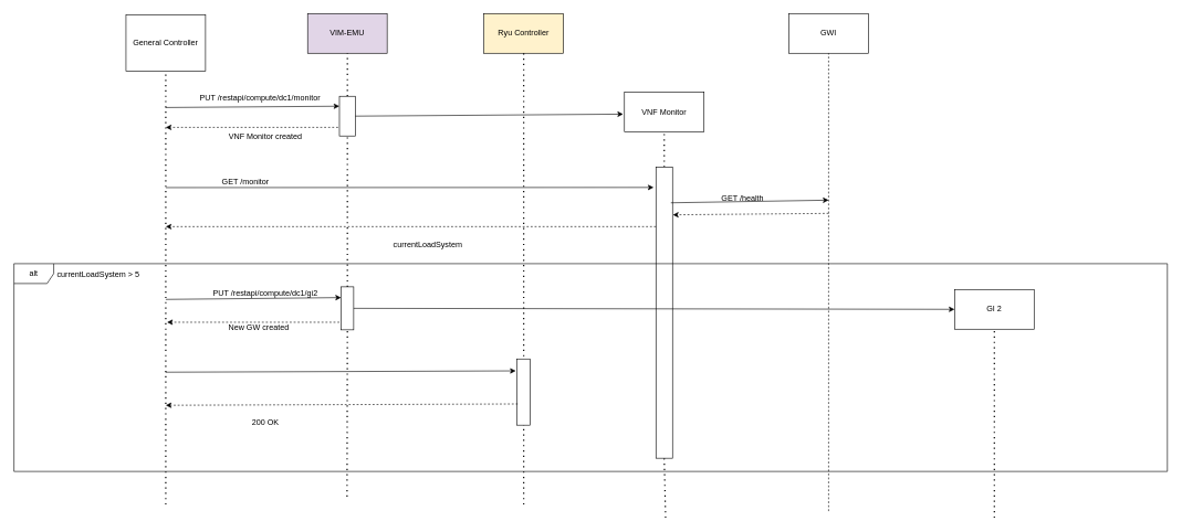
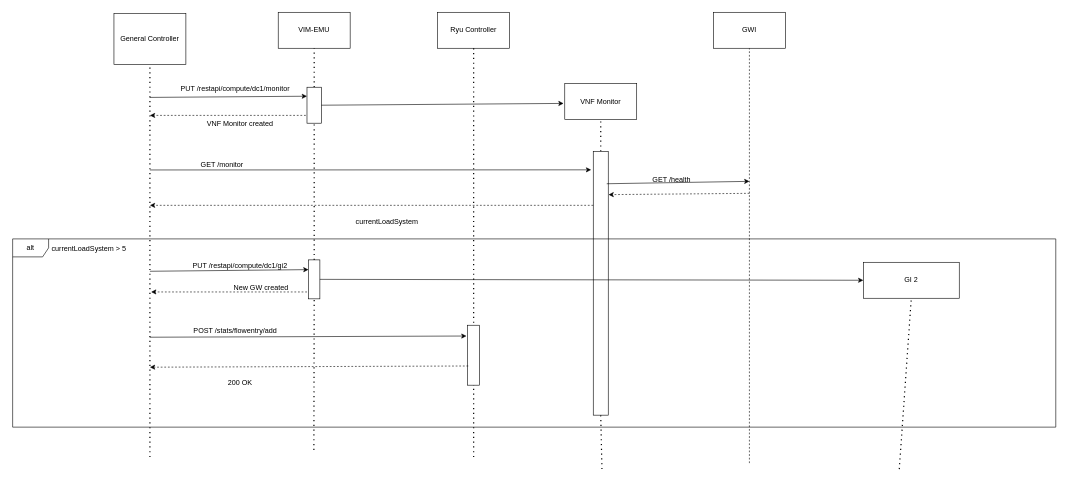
- <mxCell id="3" value="VIM-EMU" style="rounded=0;whiteSpace=wrap;html=1;fillColor=#e1d5e7;" vertex="1" parent="1"><mxGeometry x="463" y="20" width="120" height="60" as="geometry" /></mxCell>
+ <mxCell id="3" value="VIM-EMU" style="rounded=0;whiteSpace=wrap;html=1;" vertex="1" parent="1"><mxGeometry x="463" y="20" width="120" height="60" as="geometry" /></mxCell>
- <mxCell id="4" value="Ryu Controller" style="rounded=0;whiteSpace=wrap;html=1;fillColor=#fff2cc;" vertex="1" parent="1"><mxGeometry x="729" y="20" width="120" height="60" as="geometry" /></mxCell>
+ <mxCell id="4" value="Ryu Controller" style="rounded=0;whiteSpace=wrap;html=1;" vertex="1" parent="1"><mxGeometry x="729" y="20" width="120" height="60" as="geometry" /></mxCell>
- <mxCell id="35" value="GI 2" style="rounded=0;whiteSpace=wrap;html=1;" vertex="1" parent="1"><mxGeometry x="1439" y="437" width="120" height="60" as="geometry" /></mxCell>
+ <mxCell id="35" value="GI 2" style="rounded=0;whiteSpace=wrap;html=1;" vertex="1" parent="1"><mxGeometry x="1439" y="437" width="160" height="60" as="geometry" /></mxCell>
- <mxCell id="34" value="New GW created" style="text;html=1;align=center;verticalAlign=middle;resizable=0;points=[];autosize=1;strokeColor=none;fillColor=none;" vertex="1" parent="1"><mxGeometry x="334" y="480" width="110" height="30" as="geometry" /></mxCell>
+ <mxCell id="34" value="New GW created" style="text;html=1;align=center;verticalAlign=middle;resizable=0;points=[];autosize=1;strokeColor=none;fillColor=none;" vertex="1" parent="1"><mxGeometry x="379" y="465" width="110" height="30" as="geometry" /></mxCell>
+ <mxCell id="40" value="POST /stats/flowentry/add" style="text;html=1;align=center;verticalAlign=middle;resizable=0;points=[];autosize=1;strokeColor=none;fillColor=none;" vertex="1" parent="1"><mxGeometry x="311" y="536" width="160" height="30" as="geometry" /></mxCell>
